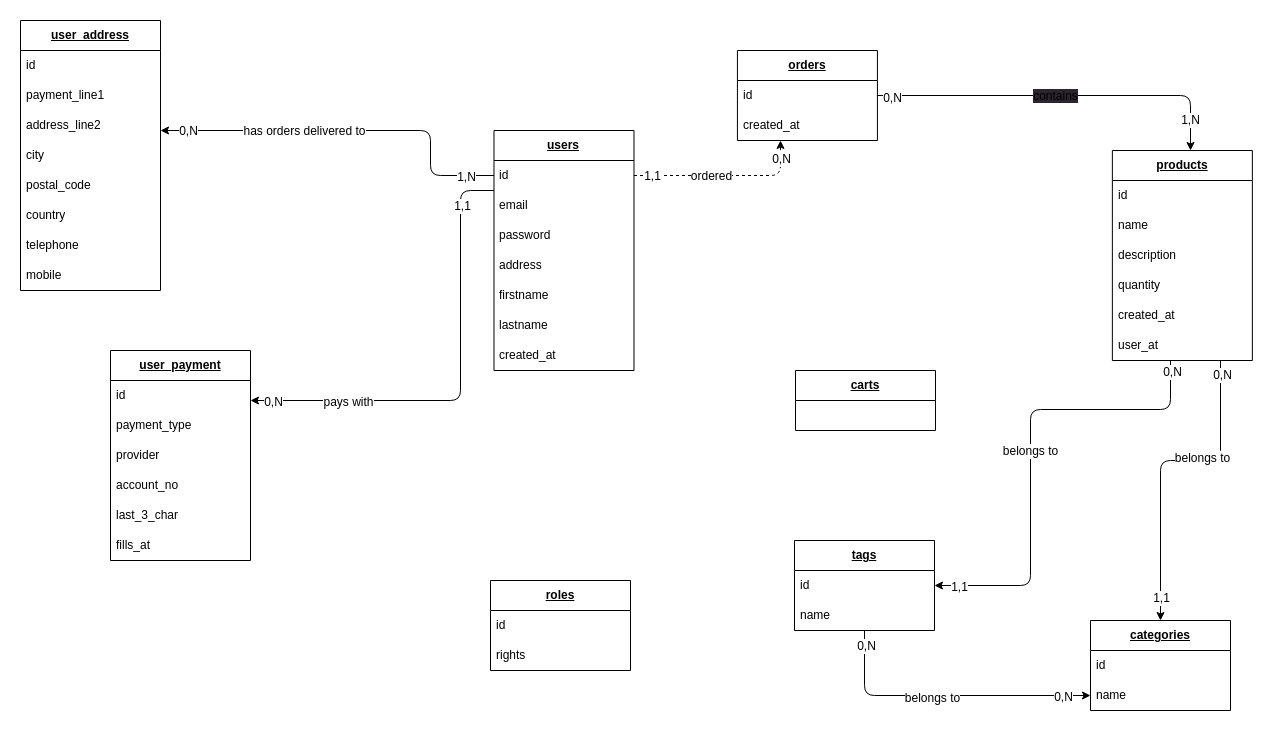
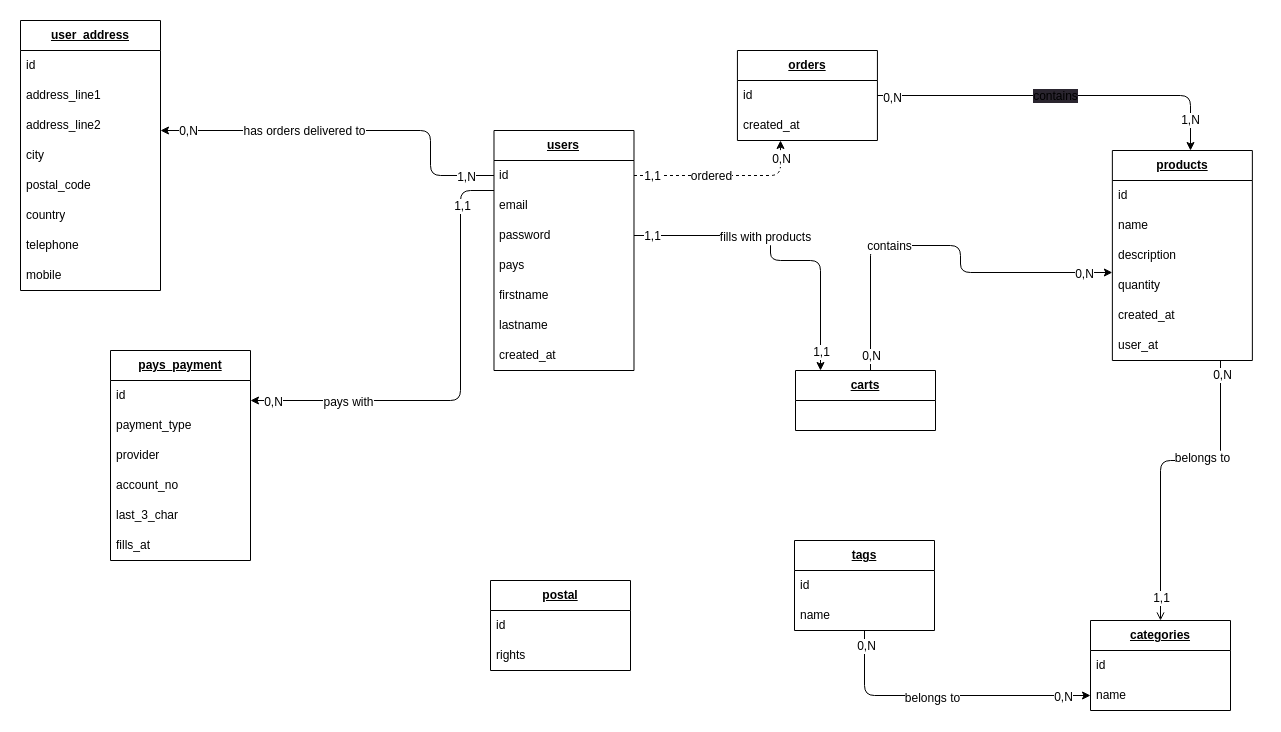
- <mxCell id="66" value="payment_line1" style="text;strokeColor=none;fillColor=none;align=left;verticalAlign=middle;spacingLeft=4;spacingRight=4;overflow=hidden;points=[[0,0.5],[1,0.5]];portConstraint=eastwest;rotatable=0;whiteSpace=wrap;html=1;" parent="64" vertex="1"><mxGeometry y="60" width="140" height="30" as="geometry" /></mxCell>
+ <mxCell id="66" value="address_line1" style="text;strokeColor=none;fillColor=none;align=left;verticalAlign=middle;spacingLeft=4;spacingRight=4;overflow=hidden;points=[[0,0.5],[1,0.5]];portConstraint=eastwest;rotatable=0;whiteSpace=wrap;html=1;" parent="64" vertex="1"><mxGeometry y="60" width="140" height="30" as="geometry" /></mxCell>
+ <mxCell id="17" style="edgeStyle=orthogonalEdgeStyle;rounded=1;html=1;strokeColor=default;fontSize=12;" parent="1" source="21" target="37" edge="1"><mxGeometry relative="1" as="geometry"><Array as="points"><mxPoint x="870" y="245" /><mxPoint x="960" y="245" /><mxPoint x="960" y="272" /></Array></mxGeometry></mxCell>
+ <mxCell id="18" value="contains" style="edgeLabel;html=1;align=center;verticalAlign=middle;resizable=0;points=[];fontSize=12;" parent="17" vertex="1" connectable="0"><mxGeometry x="-0.272" relative="1" as="geometry"><mxPoint as="offset" /></mxGeometry></mxCell>
+ <mxCell id="19" value="0,N" style="edgeLabel;html=1;align=center;verticalAlign=middle;resizable=0;points=[];fontSize=12;" parent="17" vertex="1" connectable="0"><mxGeometry x="-0.924" relative="1" as="geometry"><mxPoint as="offset" /></mxGeometry></mxCell>
+ <mxCell id="20" value="0,N" style="edgeLabel;html=1;align=center;verticalAlign=middle;resizable=0;points=[];fontSize=12;" parent="17" vertex="1" connectable="0"><mxGeometry x="0.854" y="-1" relative="1" as="geometry"><mxPoint as="offset" /></mxGeometry></mxCell>
+ <mxCell id="2" style="edgeStyle=orthogonalEdgeStyle;rounded=1;html=1;strokeColor=default;fontSize=12;" parent="1" source="6" target="21" edge="1"><mxGeometry relative="1" as="geometry"><Array as="points"><mxPoint x="770" y="235" /><mxPoint x="770" y="260" /><mxPoint x="820" y="260" /></Array></mxGeometry></mxCell>
+ <mxCell id="3" value="fills with products" style="edgeLabel;html=1;align=center;verticalAlign=middle;resizable=0;points=[];fontSize=12;" parent="2" vertex="1" connectable="0"><mxGeometry x="-0.183" y="-1" relative="1" as="geometry"><mxPoint as="offset" /></mxGeometry></mxCell>
+ <mxCell id="4" value="1,1" style="edgeLabel;html=1;align=center;verticalAlign=middle;resizable=0;points=[];fontSize=12;" parent="2" vertex="1" connectable="0"><mxGeometry x="-0.891" y="-1" relative="1" as="geometry"><mxPoint y="-1" as="offset" /></mxGeometry></mxCell>
+ <mxCell id="5" value="1,1" style="edgeLabel;html=1;align=center;verticalAlign=middle;resizable=0;points=[];fontSize=12;" parent="2" vertex="1" connectable="0"><mxGeometry x="0.882" relative="1" as="geometry"><mxPoint as="offset" /></mxGeometry></mxCell>
- <mxCell id="10" value="address" style="text;strokeColor=none;fillColor=none;align=left;verticalAlign=middle;spacingLeft=4;spacingRight=4;overflow=hidden;points=[[0,0.5],[1,0.5]];portConstraint=eastwest;rotatable=0;whiteSpace=wrap;html=1;" parent="6" vertex="1"><mxGeometry y="120" width="140" height="30" as="geometry" /></mxCell>
+ <mxCell id="10" value="pays" style="text;strokeColor=none;fillColor=none;align=left;verticalAlign=middle;spacingLeft=4;spacingRight=4;overflow=hidden;points=[[0,0.5],[1,0.5]];portConstraint=eastwest;rotatable=0;whiteSpace=wrap;html=1;" parent="6" vertex="1"><mxGeometry y="120" width="140" height="30" as="geometry" /></mxCell>
- <mxCell id="73" value="&lt;b&gt;&lt;u&gt;user_payment&lt;br&gt;&lt;/u&gt;&lt;/b&gt;" style="swimlane;fontStyle=0;childLayout=stackLayout;horizontal=1;startSize=30;horizontalStack=0;resizeParent=1;resizeParentMax=0;resizeLast=0;collapsible=1;marginBottom=0;whiteSpace=wrap;html=1;" parent="1" vertex="1"><mxGeometry x="110" y="350" width="140" height="210" as="geometry" /></mxCell>
+ <mxCell id="73" value="&lt;b&gt;&lt;u&gt;pays_payment&lt;br&gt;&lt;/u&gt;&lt;/b&gt;" style="swimlane;fontStyle=0;childLayout=stackLayout;horizontal=1;startSize=30;horizontalStack=0;resizeParent=1;resizeParentMax=0;resizeLast=0;collapsible=1;marginBottom=0;whiteSpace=wrap;html=1;" parent="1" vertex="1"><mxGeometry x="110" y="350" width="140" height="210" as="geometry" /></mxCell>
- <mxCell id="61" value="&lt;font style=&quot;font-size: 12px;&quot;&gt;belongs to&lt;/font&gt;" style="edgeStyle=orthogonalEdgeStyle;rounded=1;html=1;strokeColor=default;" parent="1" source="33" target="42" edge="1"><mxGeometry relative="1" as="geometry"><mxPoint x="1170" y="310" as="targetPoint" /><Array as="points"><mxPoint x="1170" y="409" /><mxPoint x="1030" y="409" /><mxPoint x="1030" y="585" /></Array></mxGeometry></mxCell>
- <mxCell id="62" value="0,N" style="edgeLabel;html=1;align=center;verticalAlign=middle;resizable=0;points=[];fontSize=12;" parent="61" vertex="1" connectable="0"><mxGeometry x="-0.954" y="1" relative="1" as="geometry"><mxPoint as="offset" /></mxGeometry></mxCell>
- <mxCell id="63" value="1,1" style="edgeLabel;html=1;align=center;verticalAlign=middle;resizable=0;points=[];fontSize=12;" parent="61" vertex="1" connectable="0"><mxGeometry x="0.939" y="1" relative="1" as="geometry"><mxPoint x="10" as="offset" /></mxGeometry></mxCell>
- <mxCell id="22" value="&lt;b&gt;&lt;u&gt;roles&lt;br&gt;&lt;/u&gt;&lt;/b&gt;" style="swimlane;fontStyle=0;childLayout=stackLayout;horizontal=1;startSize=30;horizontalStack=0;resizeParent=1;resizeParentMax=0;resizeLast=0;collapsible=1;marginBottom=0;whiteSpace=wrap;html=1;" parent="1" vertex="1"><mxGeometry x="490" y="580" width="140" height="90" as="geometry" /></mxCell>
+ <mxCell id="22" value="&lt;b&gt;&lt;u&gt;postal&lt;br&gt;&lt;/u&gt;&lt;/b&gt;" style="swimlane;fontStyle=0;childLayout=stackLayout;horizontal=1;startSize=30;horizontalStack=0;resizeParent=1;resizeParentMax=0;resizeLast=0;collapsible=1;marginBottom=0;whiteSpace=wrap;html=1;" parent="1" vertex="1"><mxGeometry x="490" y="580" width="140" height="90" as="geometry" /></mxCell>
- <mxCell id="49" style="edgeStyle=orthogonalEdgeStyle;rounded=1;html=1;strokeColor=default;" parent="1" source="33" target="27" edge="1"><mxGeometry relative="1" as="geometry"><mxPoint x="1200" y="320" as="sourcePoint" /><mxPoint x="1250" y="360" as="targetPoint" /><Array as="points"><mxPoint x="1220" y="460" /><mxPoint x="1160" y="460" /></Array></mxGeometry></mxCell>
+ <mxCell id="49" style="edgeStyle=orthogonalEdgeStyle;rounded=1;html=1;strokeColor=default;endArrow=open;" parent="1" source="33" target="27" edge="1"><mxGeometry relative="1" as="geometry"><mxPoint x="1200" y="320" as="sourcePoint" /><mxPoint x="1250" y="360" as="targetPoint" /><Array as="points"><mxPoint x="1220" y="460" /><mxPoint x="1160" y="460" /></Array></mxGeometry></mxCell>
